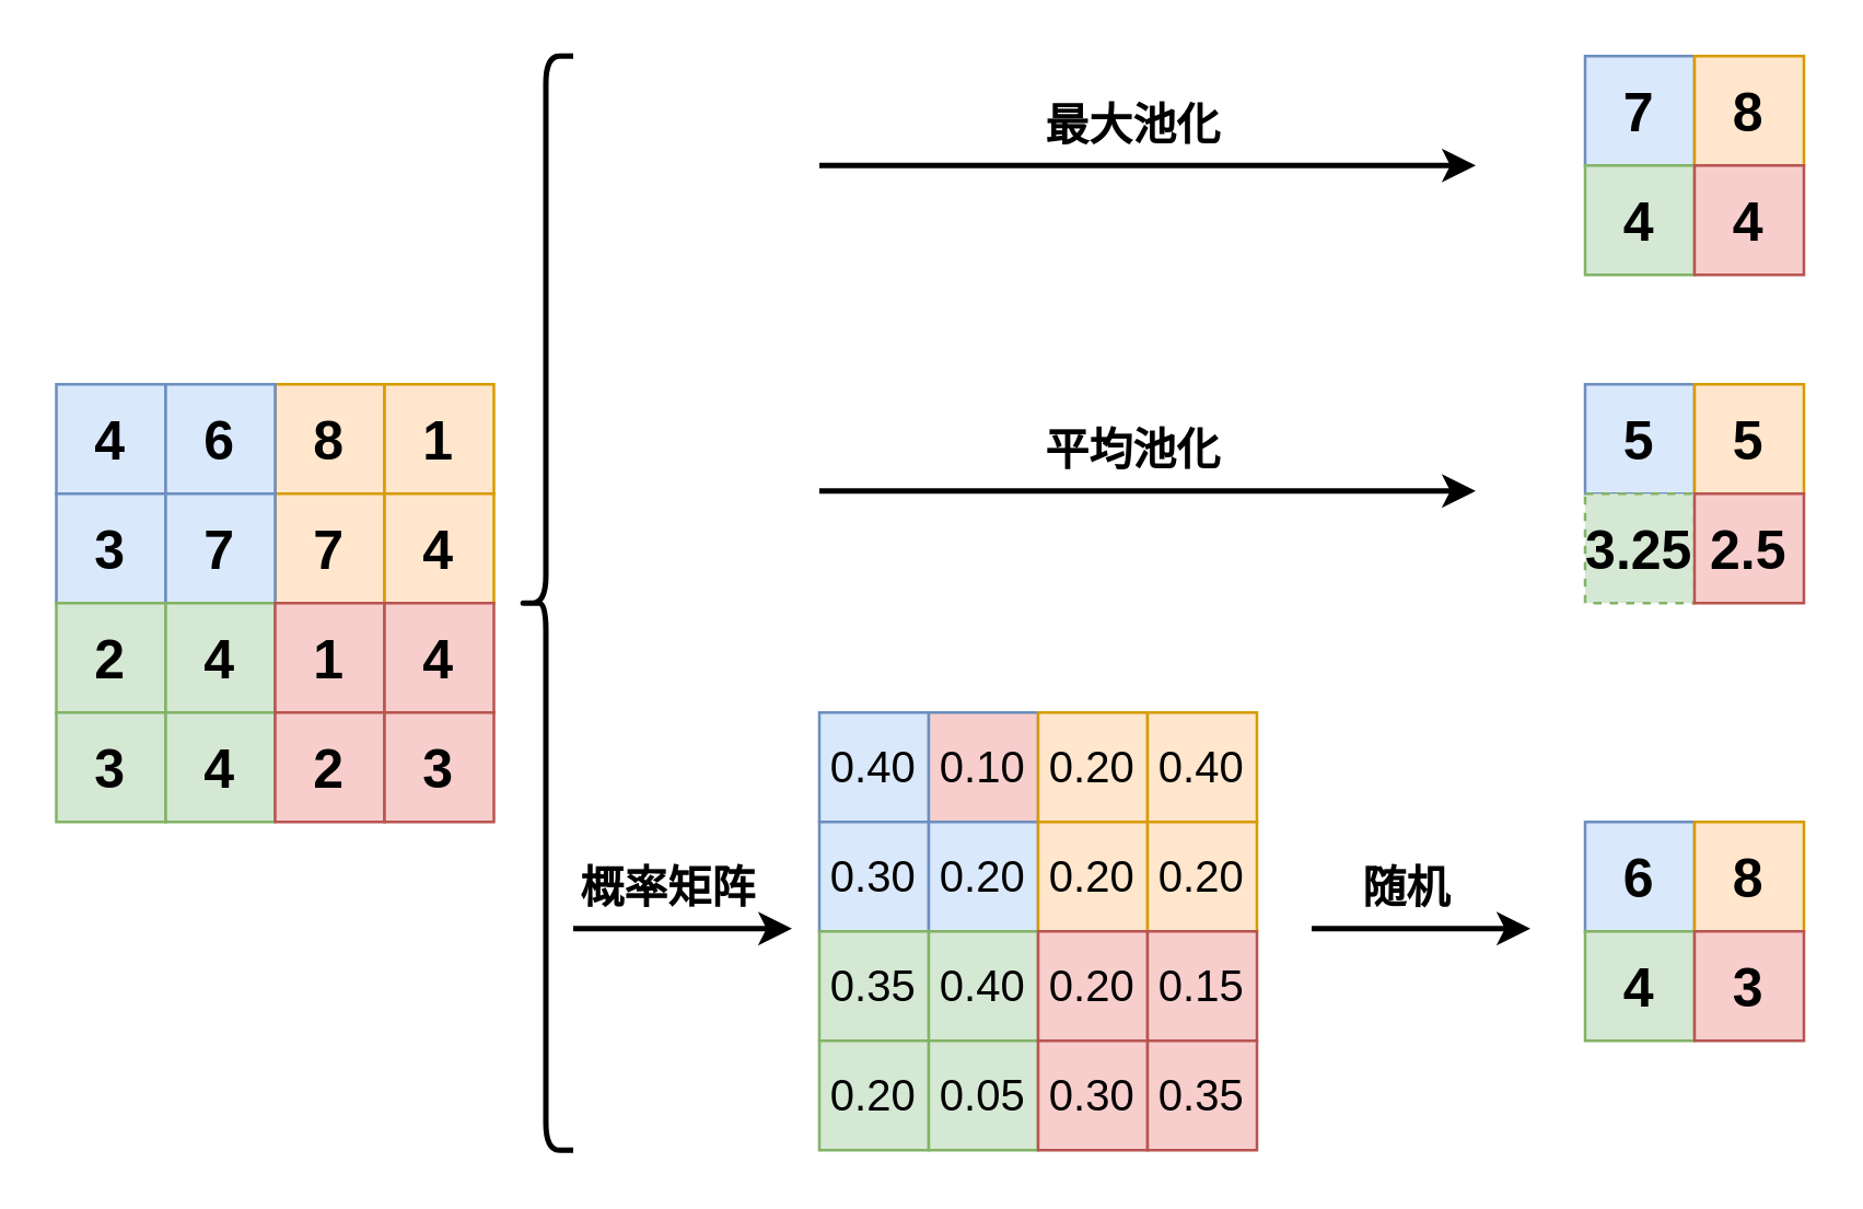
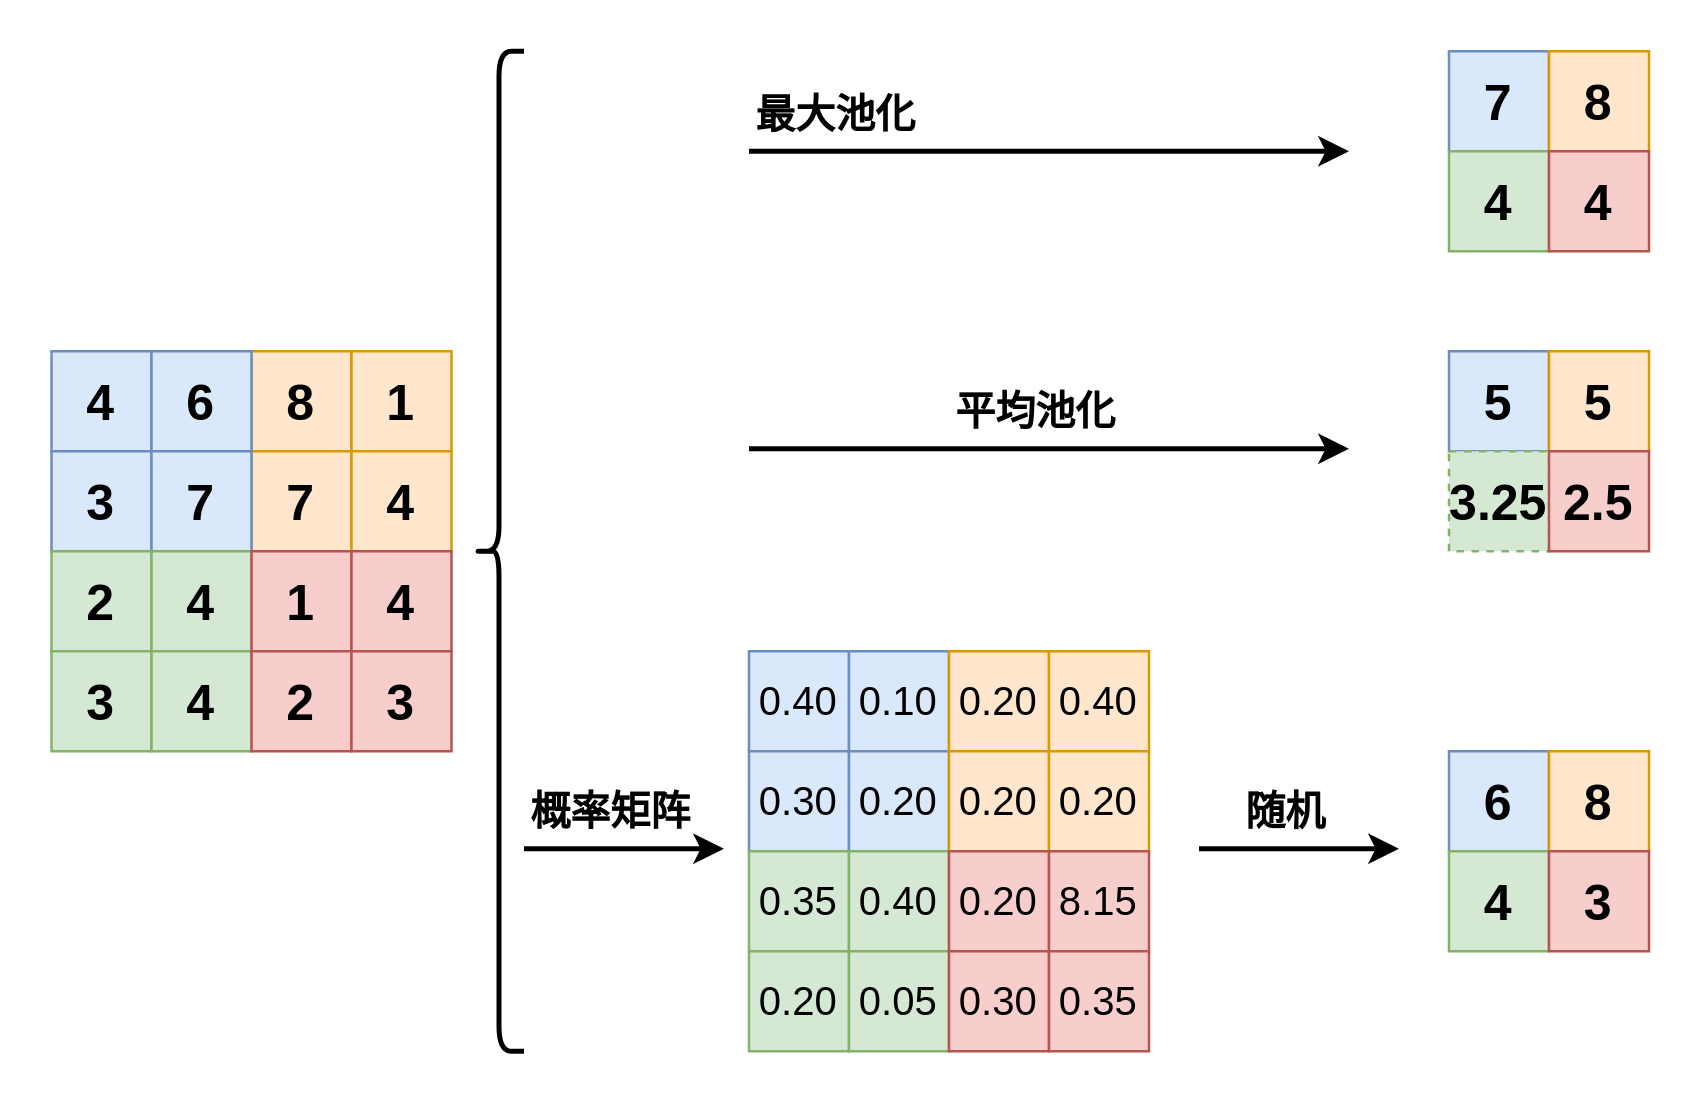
- <mxCell id="47" value="&lt;b&gt;&lt;font style=&quot;font-size: 16px;&quot;&gt;最大池化&lt;/font&gt;&lt;/b&gt;" style="text;html=1;strokeColor=none;fillColor=none;align=center;verticalAlign=middle;whiteSpace=wrap;rounded=0;" vertex="1" parent="1"><mxGeometry x="379" y="30" width="70" height="30" as="geometry" /></mxCell>
+ <mxCell id="47" value="&lt;b&gt;&lt;font style=&quot;font-size: 16px;&quot;&gt;最大池化&lt;/font&gt;&lt;/b&gt;" style="text;html=1;strokeColor=none;fillColor=none;align=center;verticalAlign=middle;whiteSpace=wrap;rounded=0;" vertex="1" parent="1"><mxGeometry x="299" y="30" width="70" height="30" as="geometry" /></mxCell>
- <mxCell id="19" value="&lt;font style=&quot;font-size: 16px;&quot;&gt;0.10&lt;/font&gt;" style="whiteSpace=wrap;html=1;aspect=fixed;fillColor=#f8cecc;strokeColor=#6c8ebf;" vertex="1" parent="1"><mxGeometry x="339" y="260" width="40" height="40" as="geometry" /></mxCell>
+ <mxCell id="19" value="&lt;font style=&quot;font-size: 16px;&quot;&gt;0.10&lt;/font&gt;" style="whiteSpace=wrap;html=1;aspect=fixed;fillColor=#dae8fc;strokeColor=#6c8ebf;" vertex="1" parent="1"><mxGeometry x="339" y="260" width="40" height="40" as="geometry" /></mxCell>
- <mxCell id="31" value="&lt;font style=&quot;font-size: 16px;&quot;&gt;0.15&lt;/font&gt;" style="whiteSpace=wrap;html=1;aspect=fixed;fillColor=#f8cecc;strokeColor=#b85450;" vertex="1" parent="1"><mxGeometry x="419" y="340" width="40" height="40" as="geometry" /></mxCell>
+ <mxCell id="31" value="&lt;font style=&quot;font-size: 16px;&quot;&gt;8.15&lt;/font&gt;" style="whiteSpace=wrap;html=1;aspect=fixed;fillColor=#f8cecc;strokeColor=#b85450;" vertex="1" parent="1"><mxGeometry x="419" y="340" width="40" height="40" as="geometry" /></mxCell>
